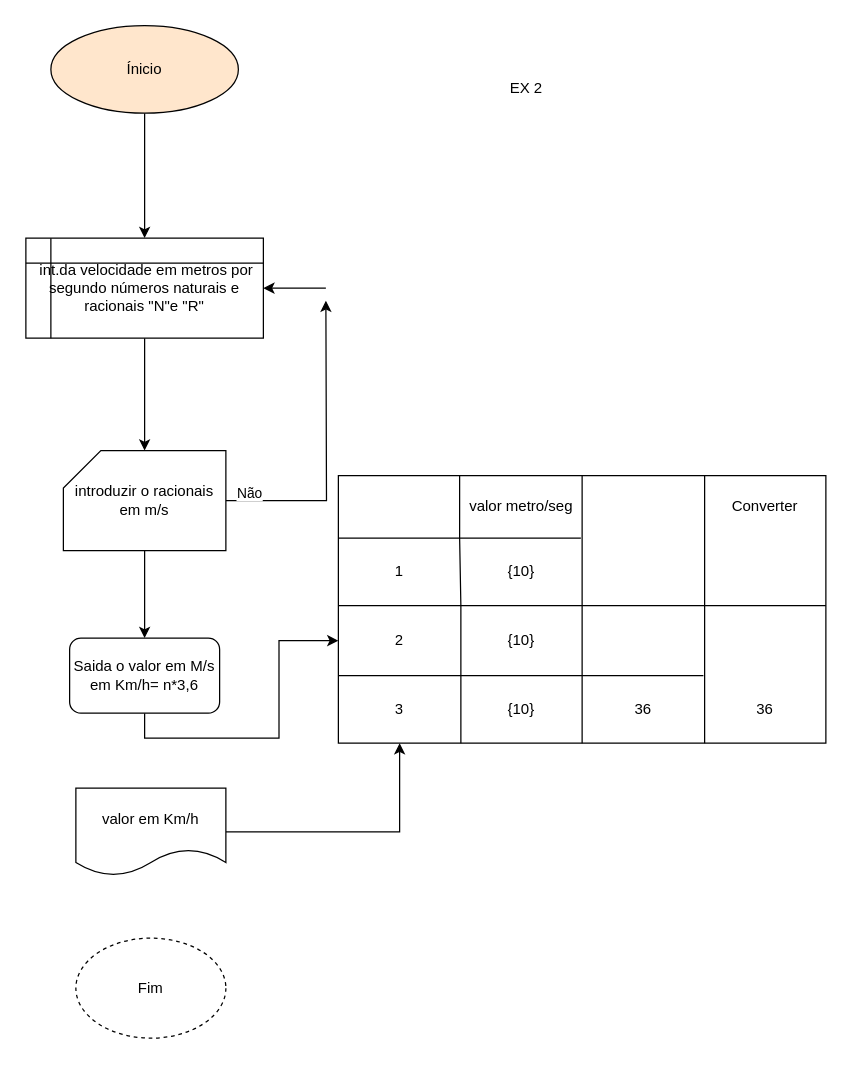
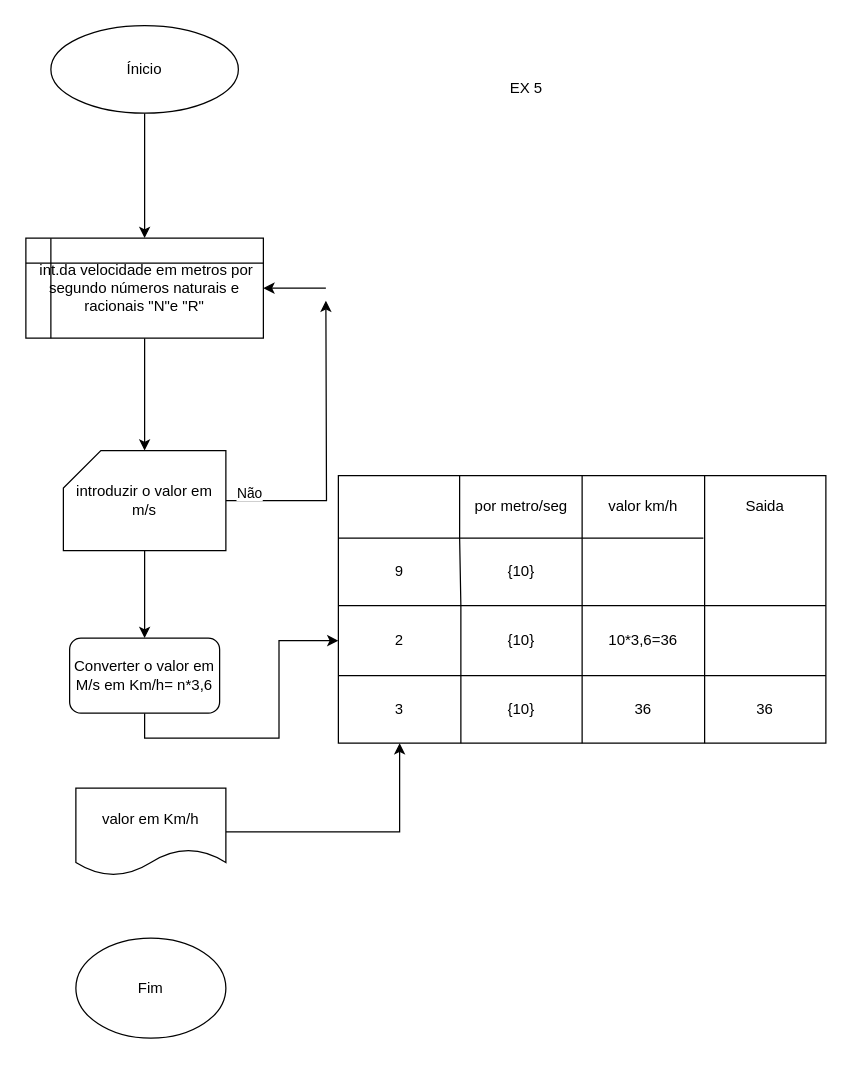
- <mxCell id="3" value="Ínicio" parent="1" style="ellipse;whiteSpace=wrap;html=1;fillColor=#ffe6cc;" vertex="1"><mxGeometry as="geometry" x="40" y="20" width="150" height="70" /></mxCell>
+ <mxCell id="3" value="Ínicio" parent="1" style="ellipse;whiteSpace=wrap;html=1;" vertex="1"><mxGeometry as="geometry" x="40" y="20" width="150" height="70" /></mxCell>
- <mxCell id="36" value="EX 2" parent="1" style="text;html=1;align=center;verticalAlign=middle;resizable=0;points=[];autosize=1;" vertex="1"><mxGeometry as="geometry" x="400" y="60" width="40" height="20" /></mxCell>
+ <mxCell id="36" value="EX 5" parent="1" style="text;html=1;align=center;verticalAlign=middle;resizable=0;points=[];autosize=1;" vertex="1"><mxGeometry as="geometry" x="400" y="60" width="40" height="20" /></mxCell>
- <mxCell id="9" value="introduzir o racionais em m/s " parent="1" style="shape=card;whiteSpace=wrap;html=1;direction=east;" vertex="1"><mxGeometry as="geometry" x="50" y="360" width="130" height="80" /></mxCell>
+ <mxCell id="9" value="introduzir o valor em m/s " parent="1" style="shape=card;whiteSpace=wrap;html=1;direction=east;" vertex="1"><mxGeometry as="geometry" x="50" y="360" width="130" height="80" /></mxCell>
- <mxCell id="18" value="valor metro/seg" parent="17" style="shape=partialRectangle;html=1;whiteSpace=wrap;connectable=0;overflow=hidden;fillColor=none;top=0;left=0;bottom=0;right=0;" vertex="1"><mxGeometry as="geometry" x="98" width="97" height="50" /></mxCell>
+ <mxCell id="18" value="por metro/seg" parent="17" style="shape=partialRectangle;html=1;whiteSpace=wrap;connectable=0;overflow=hidden;fillColor=none;top=0;left=0;bottom=0;right=0;" vertex="1"><mxGeometry as="geometry" x="98" width="97" height="50" /></mxCell>
+ <mxCell id="19" value="valor km/h" parent="17" style="shape=partialRectangle;html=1;whiteSpace=wrap;connectable=0;overflow=hidden;fillColor=none;top=0;left=0;bottom=0;right=0;" vertex="1"><mxGeometry as="geometry" x="195" width="98" height="50" /></mxCell>
- <mxCell id="20" value="Converter" parent="17" style="shape=partialRectangle;html=1;whiteSpace=wrap;connectable=0;overflow=hidden;fillColor=none;top=0;left=0;bottom=0;right=0;" vertex="1"><mxGeometry as="geometry" x="293" width="97" height="50" /></mxCell>
+ <mxCell id="20" value="Saida" parent="17" style="shape=partialRectangle;html=1;whiteSpace=wrap;connectable=0;overflow=hidden;fillColor=none;top=0;left=0;bottom=0;right=0;" vertex="1"><mxGeometry as="geometry" x="293" width="97" height="50" /></mxCell>
- <mxCell id="22" value="1" parent="21" style="shape=partialRectangle;html=1;whiteSpace=wrap;connectable=0;overflow=hidden;fillColor=none;top=0;left=0;bottom=0;right=0;" vertex="1"><mxGeometry as="geometry" width="98" height="54" /></mxCell>
+ <mxCell id="22" value="9" parent="21" style="shape=partialRectangle;html=1;whiteSpace=wrap;connectable=0;overflow=hidden;fillColor=none;top=0;left=0;bottom=0;right=0;" vertex="1"><mxGeometry as="geometry" width="98" height="54" /></mxCell>
+ <mxCell id="29" value="10*3,6=36" parent="26" style="shape=partialRectangle;html=1;whiteSpace=wrap;connectable=0;overflow=hidden;fillColor=none;top=0;left=0;bottom=0;right=0;" vertex="1"><mxGeometry as="geometry" x="195" width="98" height="56" /></mxCell>
- <mxCell id="12" value="Saida o valor em M/s em Km/h= n*3,6" parent="1" style="rounded=1;whiteSpace=wrap;html=1;" vertex="1"><mxGeometry as="geometry" x="55" y="510" width="120" height="60" /></mxCell>
+ <mxCell id="12" value="Converter o valor em M/s em Km/h= n*3,6" parent="1" style="rounded=1;whiteSpace=wrap;html=1;" vertex="1"><mxGeometry as="geometry" x="55" y="510" width="120" height="60" /></mxCell>
- <mxCell id="15" value="Fim" parent="1" style="ellipse;whiteSpace=wrap;html=1;dashed=1;" vertex="1"><mxGeometry as="geometry" x="60" y="750" width="120" height="80" /></mxCell>
+ <mxCell id="15" value="Fim" parent="1" style="ellipse;whiteSpace=wrap;html=1;" vertex="1"><mxGeometry as="geometry" x="60" y="750" width="120" height="80" /></mxCell>
